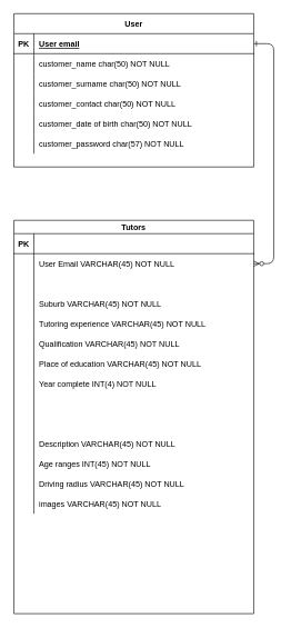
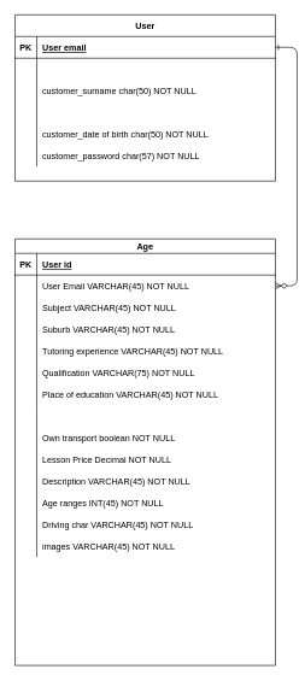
- <mxCell id="9" value="customer_name char(50) NOT NULL" style="shape=partialRectangle;overflow=hidden;connectable=0;fillColor=none;top=0;left=0;bottom=0;right=0;align=left;spacingLeft=6;" parent="7" vertex="1"><mxGeometry x="30" width="330" height="30" as="geometry" /></mxCell>
- <mxCell id="15" value="customer_contact char(50) NOT NULL" style="shape=partialRectangle;overflow=hidden;connectable=0;fillColor=none;top=0;left=0;bottom=0;right=0;align=left;spacingLeft=6;" vertex="1" parent="13"><mxGeometry x="30" width="330" height="30" as="geometry" /></mxCell>
- <mxCell id="22" value="Tutors" style="shape=table;startSize=20;container=1;collapsible=1;childLayout=tableLayout;fixedRows=1;rowLines=0;fontStyle=1;align=center;resizeLast=1;" parent="1" vertex="1"><mxGeometry x="20" y="330" width="360" height="590" as="geometry" /></mxCell>
+ <mxCell id="22" value="Age" style="shape=table;startSize=20;container=1;collapsible=1;childLayout=tableLayout;fixedRows=1;rowLines=0;fontStyle=1;align=center;resizeLast=1;" parent="1" vertex="1"><mxGeometry x="20" y="330" width="360" height="590" as="geometry" /></mxCell>
+ <mxCell id="25" value="User id" style="shape=partialRectangle;overflow=hidden;connectable=0;fillColor=none;top=0;left=0;bottom=0;right=0;align=left;spacingLeft=6;fontStyle=5;" parent="23" vertex="1"><mxGeometry x="30" width="330" height="30" as="geometry" /></mxCell>
+ <mxCell id="30" value="Subject VARCHAR(45) NOT NULL" style="shape=partialRectangle;overflow=hidden;connectable=0;fillColor=none;top=0;left=0;bottom=0;right=0;align=left;spacingLeft=6;" parent="28" vertex="1"><mxGeometry x="30" width="330" height="30" as="geometry" /></mxCell>
- <mxCell id="39" value="Qualification VARCHAR(45) NOT NULL" style="shape=partialRectangle;overflow=hidden;connectable=0;fillColor=none;top=0;left=0;bottom=0;right=0;align=left;spacingLeft=6;" vertex="1" parent="37"><mxGeometry x="30" width="330" height="30" as="geometry" /></mxCell>
+ <mxCell id="39" value="Qualification VARCHAR(75) NOT NULL" style="shape=partialRectangle;overflow=hidden;connectable=0;fillColor=none;top=0;left=0;bottom=0;right=0;align=left;spacingLeft=6;" vertex="1" parent="37"><mxGeometry x="30" width="330" height="30" as="geometry" /></mxCell>
- <mxCell id="45" value="Year complete INT(4) NOT NULL" style="shape=partialRectangle;overflow=hidden;connectable=0;fillColor=none;top=0;left=0;bottom=0;right=0;align=left;spacingLeft=6;" vertex="1" parent="43"><mxGeometry x="30" width="330" height="30" as="geometry" /></mxCell>
+ <mxCell id="48" value="Own transport boolean NOT NULL" style="shape=partialRectangle;overflow=hidden;connectable=0;fillColor=none;top=0;left=0;bottom=0;right=0;align=left;spacingLeft=6;" vertex="1" parent="46"><mxGeometry x="30" width="330" height="30" as="geometry" /></mxCell>
+ <mxCell id="51" value="Lesson Price Decimal NOT NULL" style="shape=partialRectangle;overflow=hidden;connectable=0;fillColor=none;top=0;left=0;bottom=0;right=0;align=left;spacingLeft=6;" vertex="1" parent="49"><mxGeometry x="30" width="330" height="30" as="geometry" /></mxCell>
- <mxCell id="60" value="Driving radius VARCHAR(45) NOT NULL" style="shape=partialRectangle;overflow=hidden;connectable=0;fillColor=none;top=0;left=0;bottom=0;right=0;align=left;spacingLeft=6;" vertex="1" parent="58"><mxGeometry x="30" width="330" height="30" as="geometry" /></mxCell>
+ <mxCell id="60" value="Driving char VARCHAR(45) NOT NULL" style="shape=partialRectangle;overflow=hidden;connectable=0;fillColor=none;top=0;left=0;bottom=0;right=0;align=left;spacingLeft=6;" vertex="1" parent="58"><mxGeometry x="30" width="330" height="30" as="geometry" /></mxCell>
